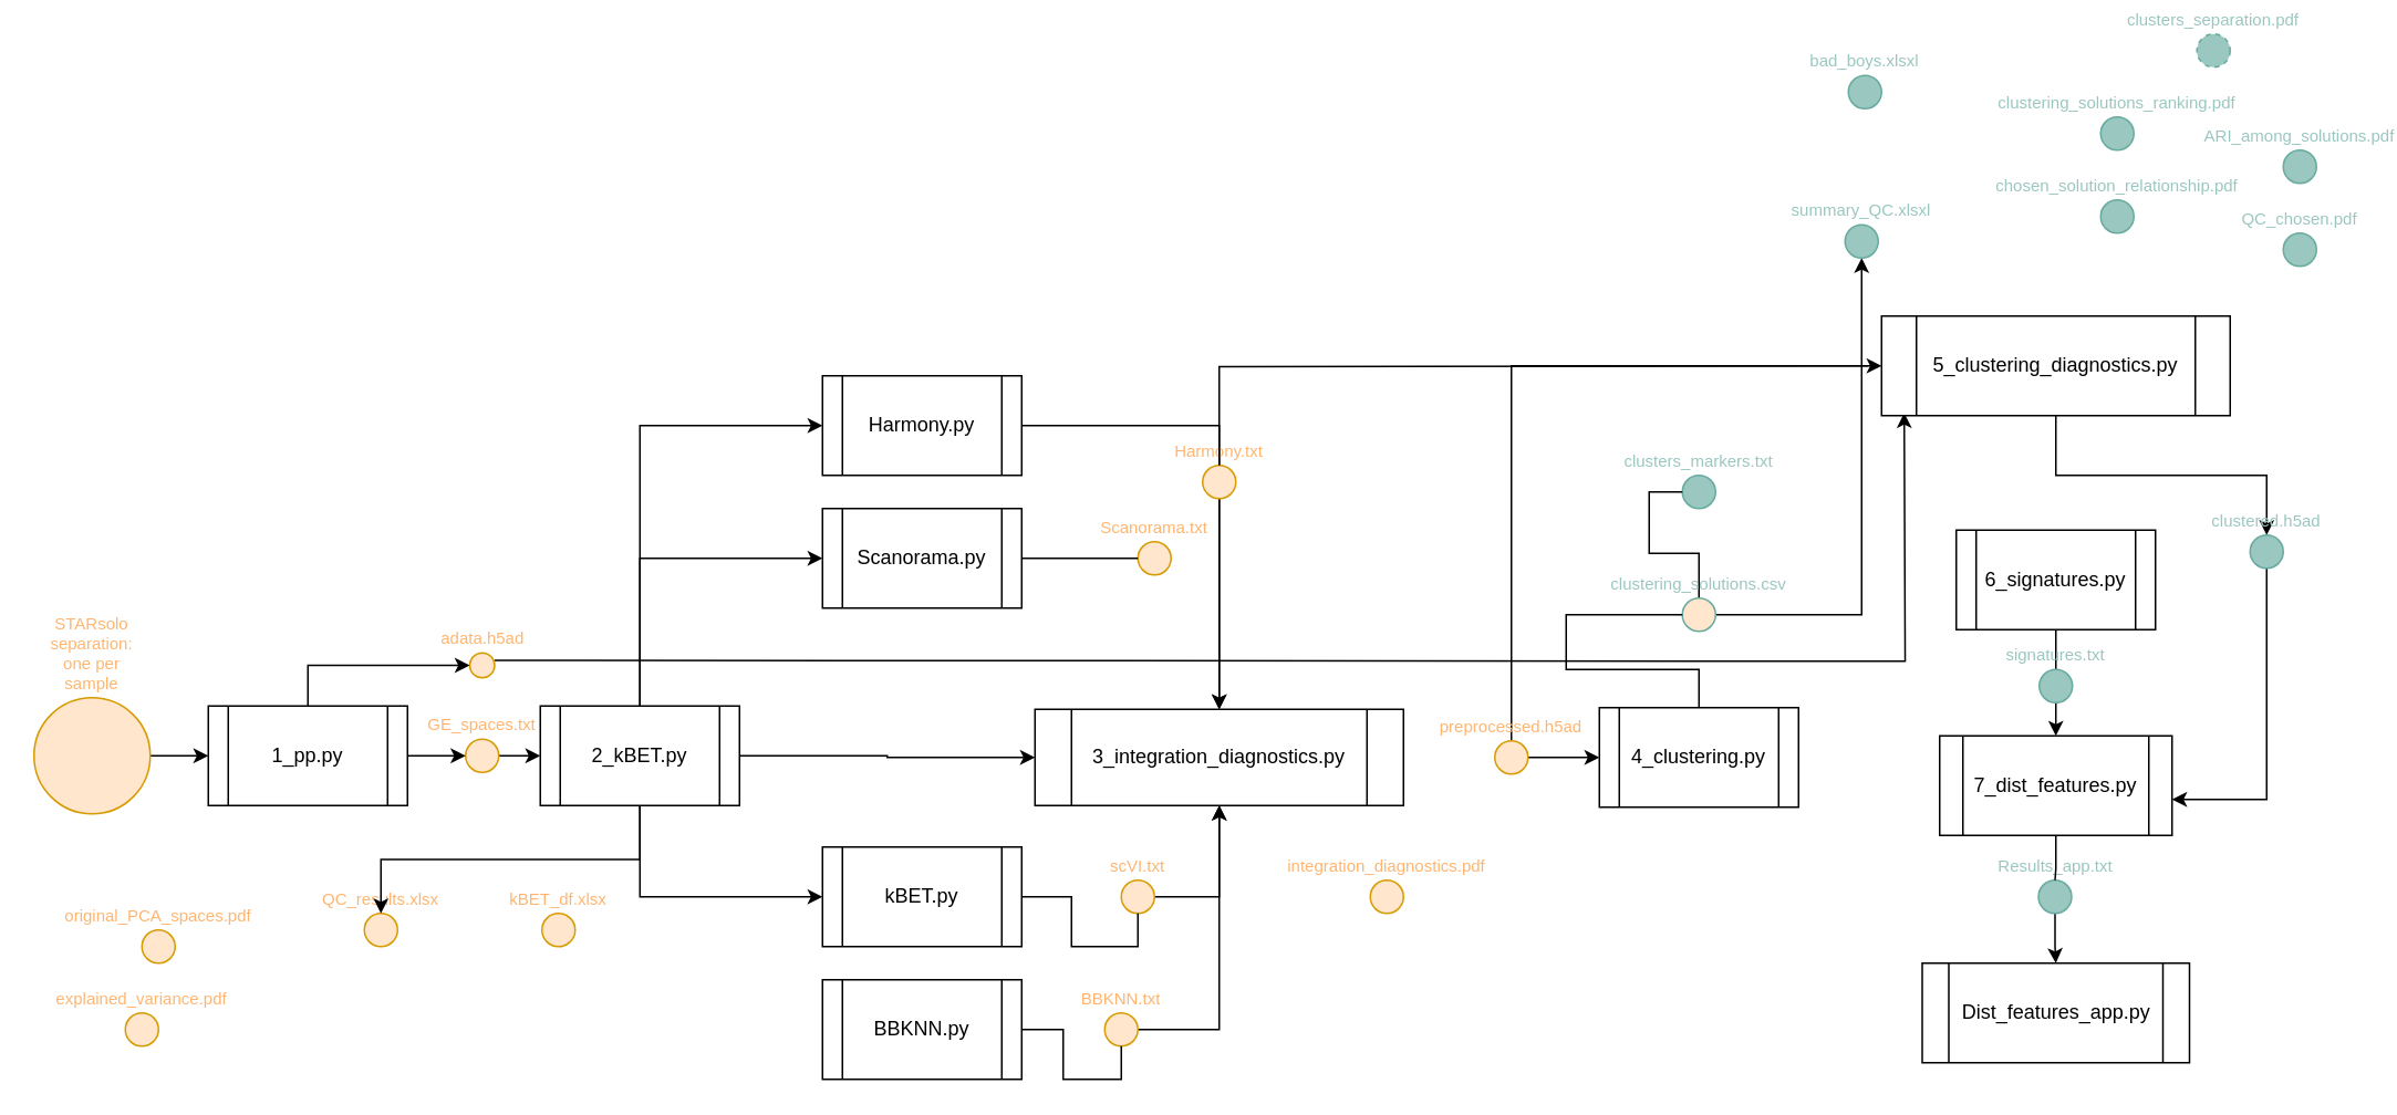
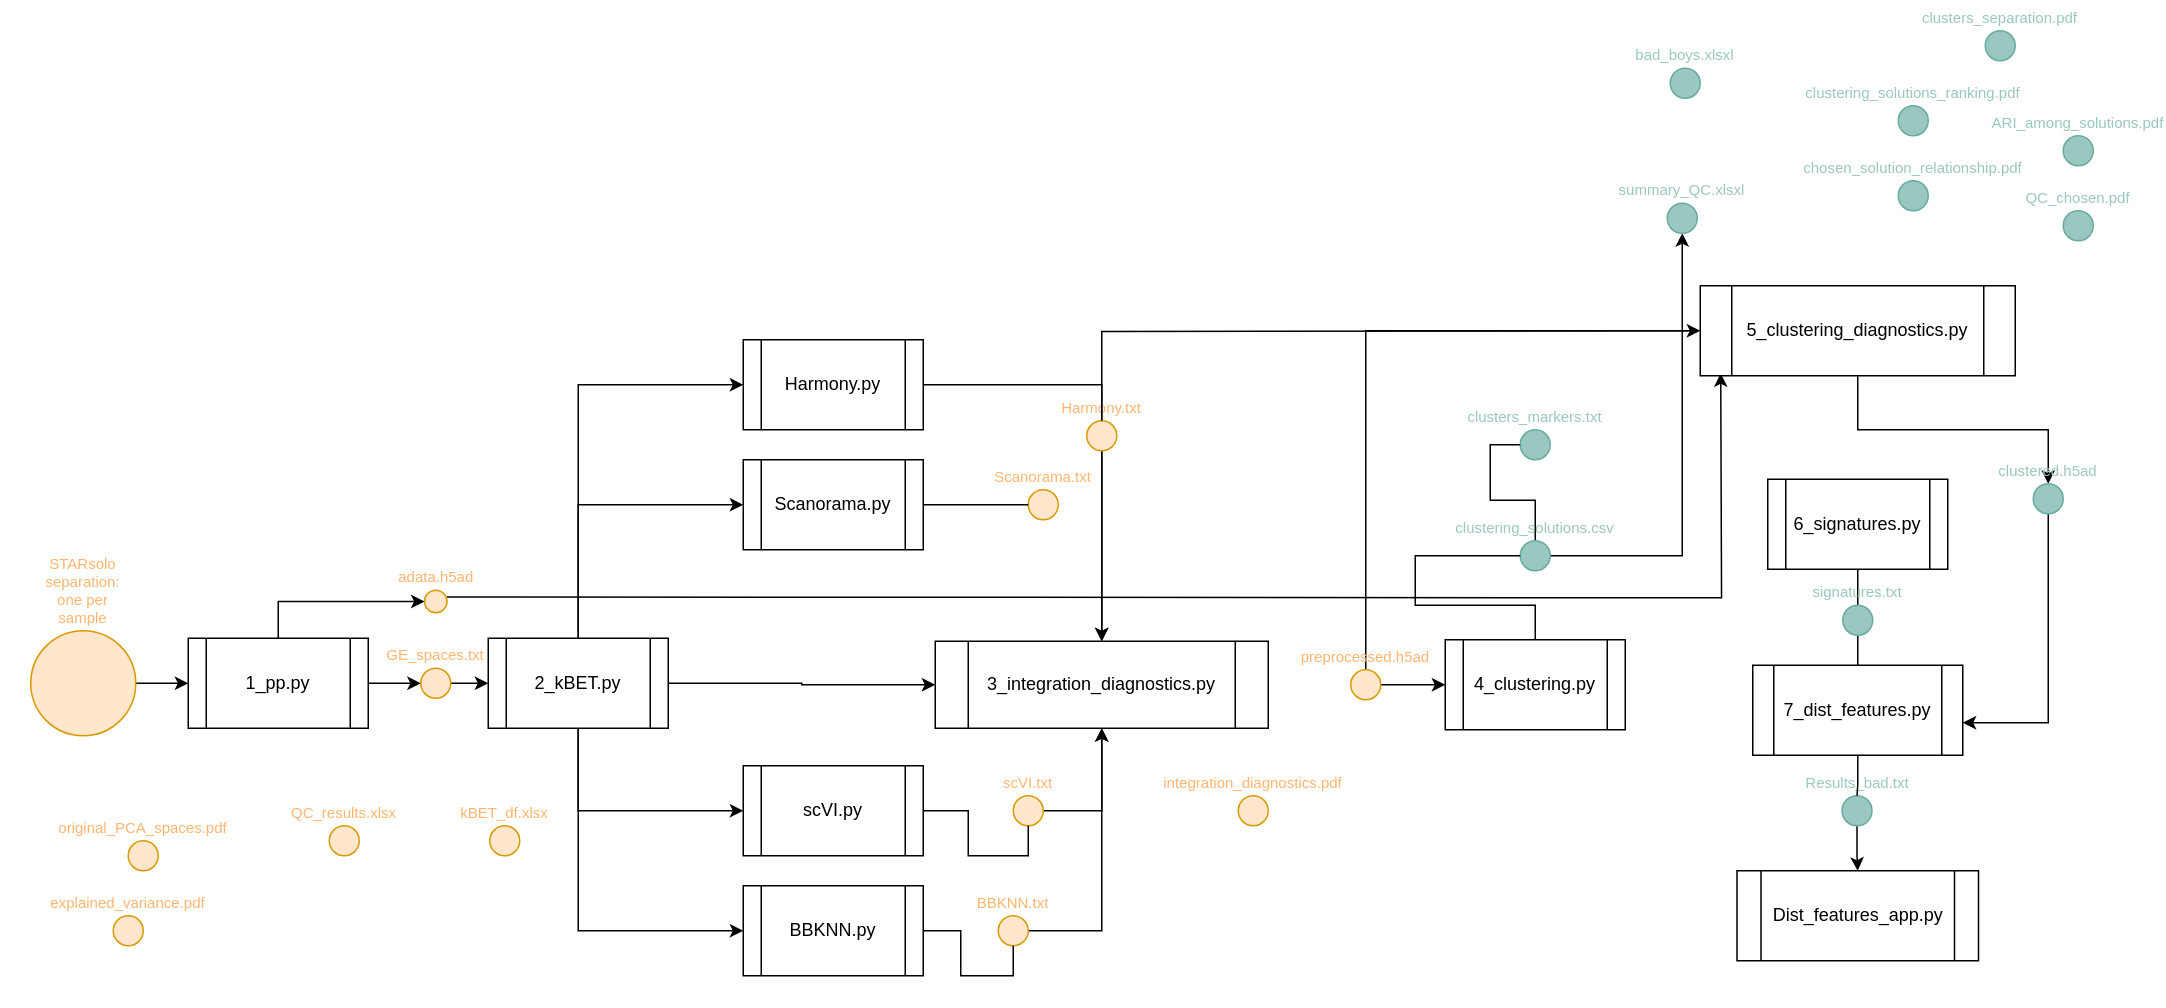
- <mxCell id="59" value="clusters_separation.pdf" style="ellipse;whiteSpace=wrap;html=1;aspect=fixed;fontSize=10;labelPosition=center;verticalLabelPosition=top;align=center;verticalAlign=bottom;fillColor=#9AC7BF;strokeColor=#67AB9F;fontColor=#9AC7BF;dashed=1;" vertex="1" parent="1"><mxGeometry x="1323" y="20" width="20" height="20" as="geometry" /></mxCell>
+ <mxCell id="59" value="clusters_separation.pdf" style="ellipse;whiteSpace=wrap;html=1;aspect=fixed;fontSize=10;labelPosition=center;verticalLabelPosition=top;align=center;verticalAlign=bottom;fillColor=#9AC7BF;strokeColor=#67AB9F;fontColor=#9AC7BF;" vertex="1" parent="1"><mxGeometry x="1323" y="20" width="20" height="20" as="geometry" /></mxCell>
- <mxCell id="52" value="clustering_solutions.csv" style="ellipse;whiteSpace=wrap;html=1;aspect=fixed;fontSize=10;labelPosition=center;verticalLabelPosition=top;align=center;verticalAlign=bottom;fillColor=#ffe6cc;strokeColor=#67AB9F;fontColor=#9AC7BF;" vertex="1" parent="1"><mxGeometry x="1013" y="360" width="20" height="20" as="geometry" /></mxCell>
+ <mxCell id="52" value="clustering_solutions.csv" style="ellipse;whiteSpace=wrap;html=1;aspect=fixed;fontSize=10;labelPosition=center;verticalLabelPosition=top;align=center;verticalAlign=bottom;fillColor=#9AC7BF;strokeColor=#67AB9F;fontColor=#9AC7BF;" vertex="1" parent="1"><mxGeometry x="1013" y="360" width="20" height="20" as="geometry" /></mxCell>
- <mxCell id="35" style="edgeStyle=orthogonalEdgeStyle;rounded=0;orthogonalLoop=1;jettySize=auto;html=1;exitX=0.5;exitY=1;exitDx=0;exitDy=0;entryX=0.5;entryY=0;entryDx=0;entryDy=0;" edge="1" parent="1" source="36" target="38"><mxGeometry relative="1" as="geometry" /></mxCell>
+ <mxCell id="35" style="edgeStyle=orthogonalEdgeStyle;rounded=0;orthogonalLoop=1;jettySize=auto;html=1;exitX=0.5;exitY=1;exitDx=0;exitDy=0;entryX=0.5;entryY=0;entryDx=0;entryDy=0;endArrow=none;" edge="1" parent="1" source="36" target="38"><mxGeometry relative="1" as="geometry" /></mxCell>
- <mxCell id="64" value="Results_app.txt" style="ellipse;whiteSpace=wrap;html=1;aspect=fixed;fontSize=10;labelPosition=center;verticalLabelPosition=top;align=center;verticalAlign=bottom;fillColor=#9AC7BF;strokeColor=#67AB9F;fontColor=#9AC7BF;" vertex="1" parent="1"><mxGeometry x="1227.5" y="530" width="20" height="20" as="geometry" /></mxCell>
+ <mxCell id="64" value="Results_bad.txt" style="ellipse;whiteSpace=wrap;html=1;aspect=fixed;fontSize=10;labelPosition=center;verticalLabelPosition=top;align=center;verticalAlign=bottom;fillColor=#9AC7BF;strokeColor=#67AB9F;fontColor=#9AC7BF;" vertex="1" parent="1"><mxGeometry x="1227.5" y="530" width="20" height="20" as="geometry" /></mxCell>
- <mxCell id="16" style="edgeStyle=orthogonalEdgeStyle;rounded=0;orthogonalLoop=1;jettySize=auto;html=1;exitX=0.5;exitY=1;exitDx=0;exitDy=0;" edge="1" parent="1" source="20" target="9"><mxGeometry relative="1" as="geometry" /></mxCell>
+ <mxCell id="16" style="edgeStyle=orthogonalEdgeStyle;rounded=0;orthogonalLoop=1;jettySize=auto;html=1;exitX=0.5;exitY=1;exitDx=0;exitDy=0;entryX=0;entryY=0.5;entryDx=0;entryDy=0;" edge="1" parent="1" source="20" target="25"><mxGeometry relative="1" as="geometry" /></mxCell>
- <mxCell id="23" value="kBET.py" style="shape=process;whiteSpace=wrap;html=1;backgroundOutline=1;" vertex="1" parent="1"><mxGeometry x="495" y="510" width="120" height="60" as="geometry" /></mxCell>
+ <mxCell id="23" value="scVI.py" style="shape=process;whiteSpace=wrap;html=1;backgroundOutline=1;" vertex="1" parent="1"><mxGeometry x="495" y="510" width="120" height="60" as="geometry" /></mxCell>
